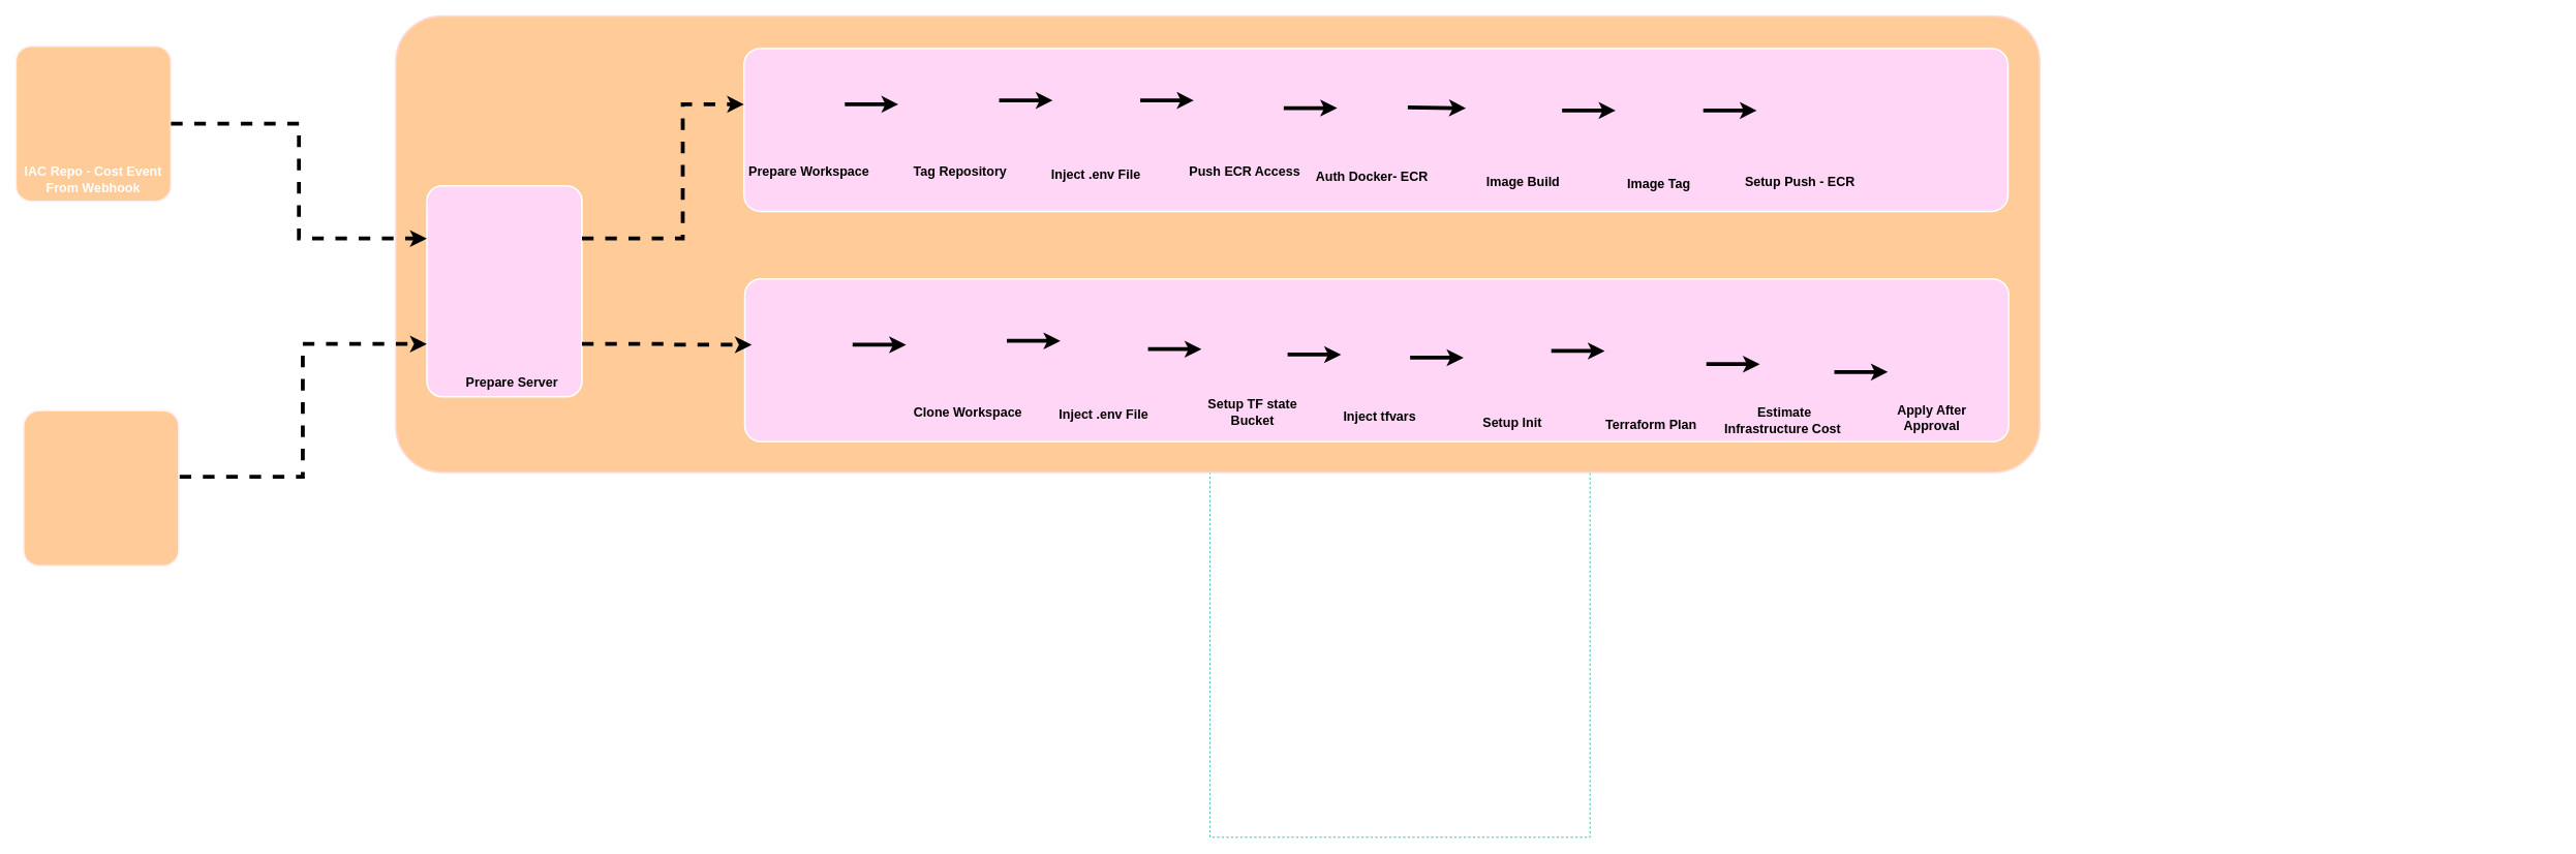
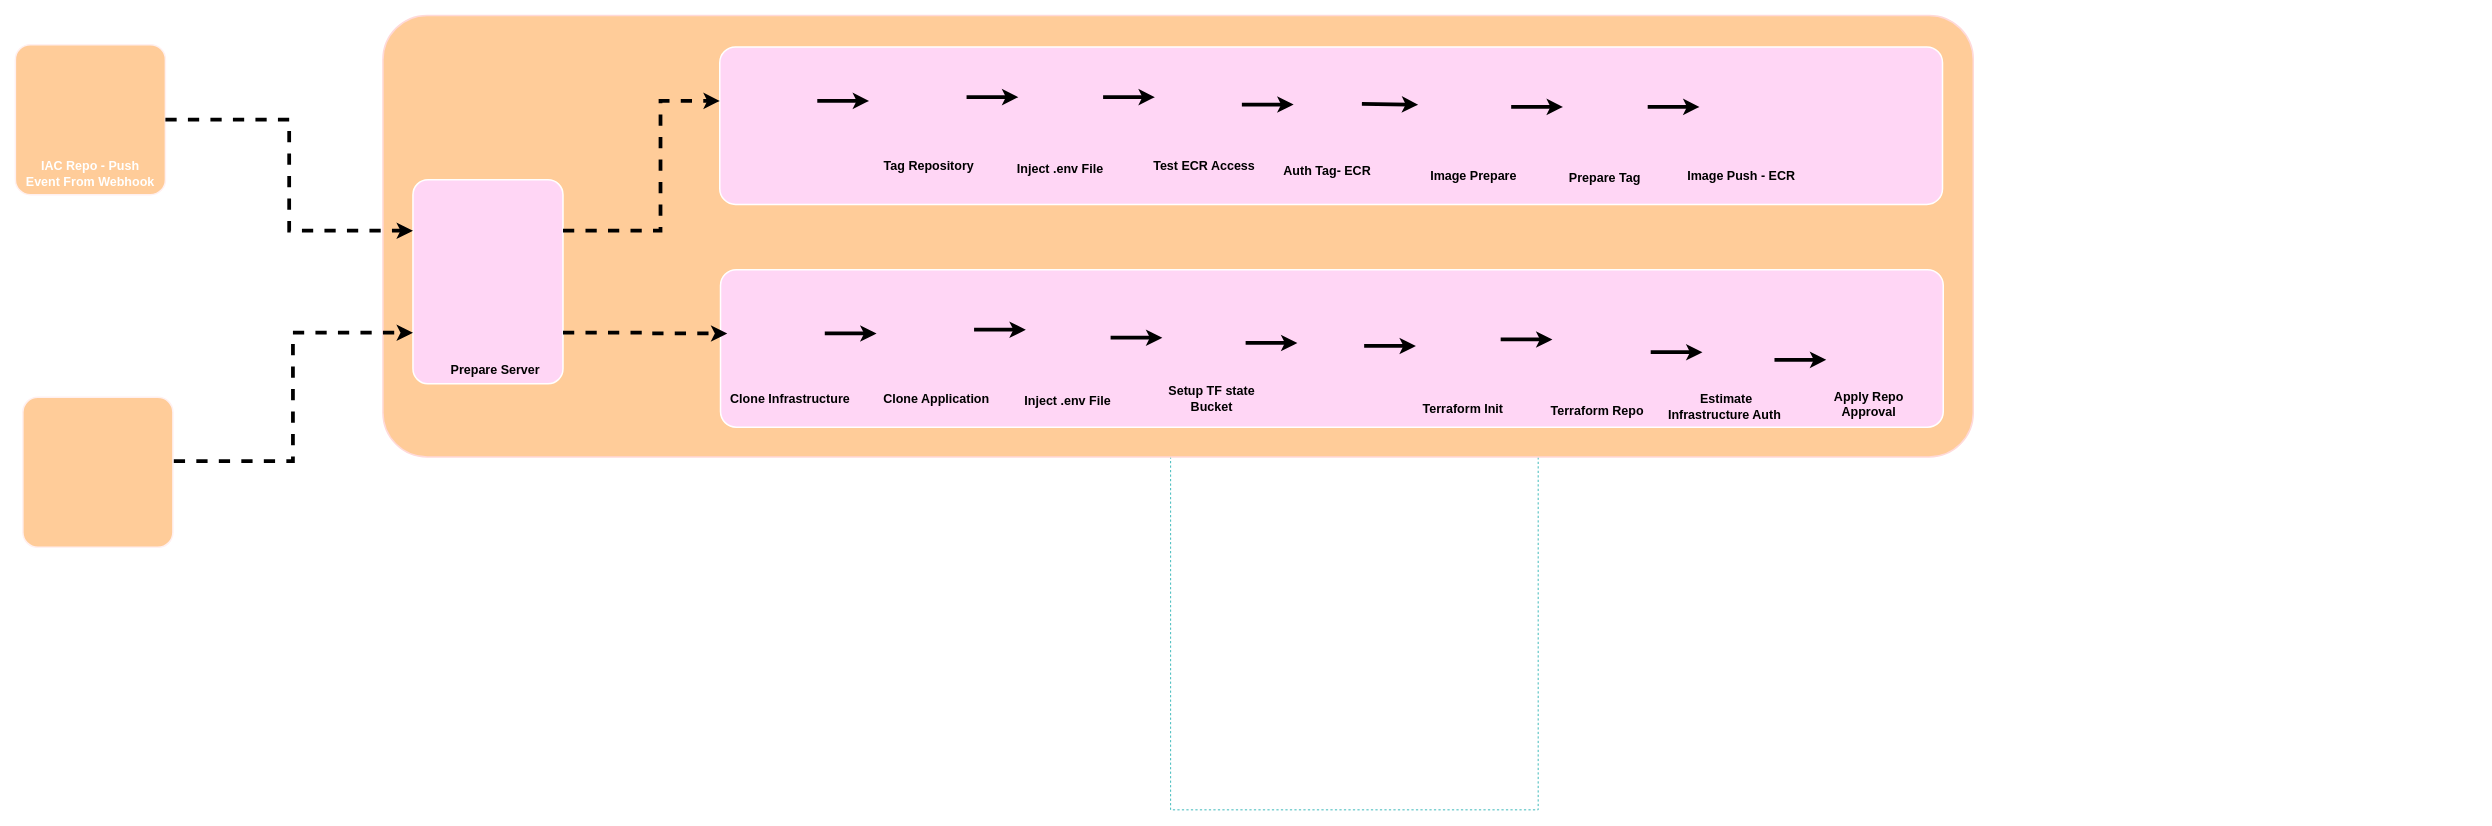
- <mxCell id="42" value="&lt;font style=&quot;color: light-dark(rgb(0, 0, 0), rgb(0, 0, 0));&quot;&gt;Prepare Workspace&lt;/font&gt;" style="html=1;overflow=block;blockSpacing=1;whiteSpace=wrap;fontSize=16.7;fontStyle=1;spacing=0;strokeColor=none;strokeOpacity=100;fillOpacity=100;rounded=1;absoluteArcSize=1;arcSize=9;fillColor=none;strokeWidth=3.8;lucidId=IOB-DES05dkE;" parent="1" vertex="1"><mxGeometry x="963" y="199" width="160" height="45" as="geometry" /></mxCell>
- <mxCell id="26" value="&lt;font style=&quot;color: light-dark(rgb(0, 0, 0), rgb(0, 0, 0));&quot;&gt;Push ECR Access&lt;/font&gt;" style="html=1;overflow=block;blockSpacing=1;whiteSpace=wrap;fontSize=16.7;fontStyle=1;spacing=0;strokeColor=none;strokeOpacity=100;fillOpacity=100;rounded=1;absoluteArcSize=1;arcSize=9;fillColor=none;strokeWidth=3.8;lucidId=IOB-DES05dkE;" parent="12" vertex="1"><mxGeometry x="286" y="97" width="160" height="45" as="geometry" /></mxCell>
+ <mxCell id="26" value="&lt;font style=&quot;color: light-dark(rgb(0, 0, 0), rgb(0, 0, 0));&quot;&gt;Test ECR Access&lt;/font&gt;" style="html=1;overflow=block;blockSpacing=1;whiteSpace=wrap;fontSize=16.7;fontStyle=1;spacing=0;strokeColor=none;strokeOpacity=100;fillOpacity=100;rounded=1;absoluteArcSize=1;arcSize=9;fillColor=none;strokeWidth=3.8;lucidId=IOB-DES05dkE;" parent="12" vertex="1"><mxGeometry x="286" y="97" width="160" height="45" as="geometry" /></mxCell>
- <mxCell id="39" value="&lt;font style=&quot;color: light-dark(rgb(0, 0, 0), rgb(0, 0, 0));&quot;&gt;Auth Docker- ECR&lt;/font&gt;" style="html=1;overflow=block;blockSpacing=1;whiteSpace=wrap;fontSize=16.7;fontStyle=1;spacing=0;strokeColor=none;strokeOpacity=100;fillOpacity=100;rounded=1;absoluteArcSize=1;arcSize=9;fillColor=none;strokeWidth=3.8;lucidId=IOB-DES05dkE;" parent="12" vertex="1"><mxGeometry x="450" y="103" width="160" height="45" as="geometry" /></mxCell>
+ <mxCell id="39" value="&lt;font style=&quot;color: light-dark(rgb(0, 0, 0), rgb(0, 0, 0));&quot;&gt;Auth Tag- ECR&lt;/font&gt;" style="html=1;overflow=block;blockSpacing=1;whiteSpace=wrap;fontSize=16.7;fontStyle=1;spacing=0;strokeColor=none;strokeOpacity=100;fillOpacity=100;rounded=1;absoluteArcSize=1;arcSize=9;fillColor=none;strokeWidth=3.8;lucidId=IOB-DES05dkE;" parent="12" vertex="1"><mxGeometry x="450" y="103" width="160" height="45" as="geometry" /></mxCell>
- <mxCell id="5" value="&lt;font style=&quot;color: light-dark(rgb(255, 255, 255), rgb(0, 0, 0));&quot;&gt;IAC Repo - Cost Event From Webhook&lt;/font&gt;" style="html=1;overflow=block;blockSpacing=1;whiteSpace=wrap;fontSize=16.7;fontStyle=1;spacing=0;strokeColor=none;strokeOpacity=100;fillOpacity=100;rounded=1;absoluteArcSize=1;arcSize=9;fillColor=none;strokeWidth=3.8;lucidId=IOB-DES05dkE;" parent="1" vertex="1"><mxGeometry x="30" y="209.5" width="180" height="45" as="geometry" /></mxCell>
+ <mxCell id="5" value="&lt;font style=&quot;color: light-dark(rgb(255, 255, 255), rgb(0, 0, 0));&quot;&gt;IAC Repo - Push Event From Webhook&lt;/font&gt;" style="html=1;overflow=block;blockSpacing=1;whiteSpace=wrap;fontSize=16.7;fontStyle=1;spacing=0;strokeColor=none;strokeOpacity=100;fillOpacity=100;rounded=1;absoluteArcSize=1;arcSize=9;fillColor=none;strokeWidth=3.8;lucidId=IOB-DES05dkE;" parent="1" vertex="1"><mxGeometry x="30" y="209.5" width="180" height="45" as="geometry" /></mxCell>
- <mxCell id="31" value="&lt;font style=&quot;color: light-dark(rgb(0, 0, 0), rgb(0, 0, 0));&quot;&gt;Image Build&lt;/font&gt;" style="html=1;overflow=block;blockSpacing=1;whiteSpace=wrap;fontSize=16.7;fontStyle=1;spacing=0;strokeColor=none;strokeOpacity=100;fillOpacity=100;rounded=1;absoluteArcSize=1;arcSize=9;fillColor=none;strokeWidth=3.8;lucidId=IOB-DES05dkE;" parent="29" vertex="1"><mxGeometry y="130" width="160" height="45" as="geometry" /></mxCell>
+ <mxCell id="31" value="&lt;font style=&quot;color: light-dark(rgb(0, 0, 0), rgb(0, 0, 0));&quot;&gt;Image Prepare&lt;/font&gt;" style="html=1;overflow=block;blockSpacing=1;whiteSpace=wrap;fontSize=16.7;fontStyle=1;spacing=0;strokeColor=none;strokeOpacity=100;fillOpacity=100;rounded=1;absoluteArcSize=1;arcSize=9;fillColor=none;strokeWidth=3.8;lucidId=IOB-DES05dkE;" parent="29" vertex="1"><mxGeometry y="130" width="160" height="45" as="geometry" /></mxCell>
- <mxCell id="40" value="&lt;font style=&quot;color: light-dark(rgb(0, 0, 0), rgb(0, 0, 0));&quot;&gt;Setup Push - ECR&lt;/font&gt;" style="html=1;overflow=block;blockSpacing=1;whiteSpace=wrap;fontSize=16.7;fontStyle=1;spacing=0;strokeColor=none;strokeOpacity=100;fillOpacity=100;rounded=1;absoluteArcSize=1;arcSize=9;fillColor=none;strokeWidth=3.8;lucidId=IOB-DES05dkE;" parent="12" vertex="1"><mxGeometry x="1002" y="110" width="160" height="45" as="geometry" /></mxCell>
+ <mxCell id="40" value="&lt;font style=&quot;color: light-dark(rgb(0, 0, 0), rgb(0, 0, 0));&quot;&gt;Image Push - ECR&lt;/font&gt;" style="html=1;overflow=block;blockSpacing=1;whiteSpace=wrap;fontSize=16.7;fontStyle=1;spacing=0;strokeColor=none;strokeOpacity=100;fillOpacity=100;rounded=1;absoluteArcSize=1;arcSize=9;fillColor=none;strokeWidth=3.8;lucidId=IOB-DES05dkE;" parent="12" vertex="1"><mxGeometry x="1002" y="110" width="160" height="45" as="geometry" /></mxCell>
- <mxCell id="35" value="&lt;font style=&quot;color: light-dark(rgb(0, 0, 0), rgb(0, 0, 0));&quot;&gt;Image Tag&lt;/font&gt;" style="html=1;overflow=block;blockSpacing=1;whiteSpace=wrap;fontSize=16.7;fontStyle=1;spacing=0;strokeColor=none;strokeOpacity=100;fillOpacity=100;rounded=1;absoluteArcSize=1;arcSize=9;fillColor=none;strokeWidth=3.8;lucidId=IOB-DES05dkE;" parent="33" vertex="1"><mxGeometry x="-7" y="133" width="160" height="45" as="geometry" /></mxCell>
+ <mxCell id="35" value="&lt;font style=&quot;color: light-dark(rgb(0, 0, 0), rgb(0, 0, 0));&quot;&gt;Prepare Tag&lt;/font&gt;" style="html=1;overflow=block;blockSpacing=1;whiteSpace=wrap;fontSize=16.7;fontStyle=1;spacing=0;strokeColor=none;strokeOpacity=100;fillOpacity=100;rounded=1;absoluteArcSize=1;arcSize=9;fillColor=none;strokeWidth=3.8;lucidId=IOB-DES05dkE;" parent="33" vertex="1"><mxGeometry x="-7" y="133" width="160" height="45" as="geometry" /></mxCell>
+ <mxCell id="67" value="&lt;font style=&quot;color: light-dark(rgb(0, 0, 0), rgb(0, 0, 0));&quot;&gt;Clone Infrastructure&lt;/font&gt;" style="html=1;overflow=block;blockSpacing=1;whiteSpace=wrap;fontSize=16.7;fontStyle=1;spacing=0;strokeColor=none;strokeOpacity=100;fillOpacity=100;rounded=1;absoluteArcSize=1;arcSize=9;fillColor=none;strokeWidth=3.8;lucidId=IOB-DES05dkE;" parent="1" vertex="1"><mxGeometry x="973" y="509" width="160" height="45" as="geometry" /></mxCell>
- <mxCell id="48" value="&lt;font style=&quot;color: light-dark(rgb(0, 0, 0), rgb(0, 0, 0));&quot;&gt;Clone Workspace&lt;/font&gt;" style="html=1;overflow=block;blockSpacing=1;whiteSpace=wrap;fontSize=16.7;fontStyle=1;spacing=0;strokeColor=none;strokeOpacity=100;fillOpacity=100;rounded=1;absoluteArcSize=1;arcSize=9;fillColor=none;strokeWidth=3.8;lucidId=IOB-DES05dkE;" parent="46" vertex="1"><mxGeometry y="130" width="160" height="45" as="geometry" /></mxCell>
+ <mxCell id="48" value="&lt;font style=&quot;color: light-dark(rgb(0, 0, 0), rgb(0, 0, 0));&quot;&gt;Clone Application&lt;/font&gt;" style="html=1;overflow=block;blockSpacing=1;whiteSpace=wrap;fontSize=16.7;fontStyle=1;spacing=0;strokeColor=none;strokeOpacity=100;fillOpacity=100;rounded=1;absoluteArcSize=1;arcSize=9;fillColor=none;strokeWidth=3.8;lucidId=IOB-DES05dkE;" parent="46" vertex="1"><mxGeometry y="130" width="160" height="45" as="geometry" /></mxCell>
- <mxCell id="65" value="&lt;font style=&quot;color: light-dark(rgb(0, 0, 0), rgb(0, 0, 0));&quot;&gt;Inject tfvars&lt;/font&gt;" style="html=1;overflow=block;blockSpacing=1;whiteSpace=wrap;fontSize=16.7;fontStyle=1;spacing=0;strokeColor=none;strokeOpacity=100;fillOpacity=100;rounded=1;absoluteArcSize=1;arcSize=9;fillColor=none;strokeWidth=3.8;lucidId=IOB-DES05dkE;" parent="1" vertex="1"><mxGeometry x="1699" y="515" width="160" height="45" as="geometry" /></mxCell>
- <mxCell id="69" value="&lt;span&gt;&lt;font style=&quot;color: light-dark(rgb(0, 0, 0), rgb(0, 0, 0));&quot;&gt;Apply After Approval&lt;/font&gt;&lt;/span&gt;" style="html=1;overflow=block;blockSpacing=1;whiteSpace=wrap;fontSize=16.7;fontStyle=1;spacing=0;strokeColor=none;strokeOpacity=100;fillOpacity=100;rounded=1;absoluteArcSize=1;arcSize=9;fillColor=none;strokeWidth=3.8;lucidId=IOB-DES05dkE;" parent="1" vertex="1"><mxGeometry x="2411" y="516" width="160" height="45" as="geometry" /></mxCell>
+ <mxCell id="69" value="&lt;span&gt;&lt;font style=&quot;color: light-dark(rgb(0, 0, 0), rgb(0, 0, 0));&quot;&gt;Apply Repo Approval&lt;/font&gt;&lt;/span&gt;" style="html=1;overflow=block;blockSpacing=1;whiteSpace=wrap;fontSize=16.7;fontStyle=1;spacing=0;strokeColor=none;strokeOpacity=100;fillOpacity=100;rounded=1;absoluteArcSize=1;arcSize=9;fillColor=none;strokeWidth=3.8;lucidId=IOB-DES05dkE;" parent="1" vertex="1"><mxGeometry x="2411" y="516" width="160" height="45" as="geometry" /></mxCell>
- <mxCell id="66" value="&lt;span&gt;&lt;font style=&quot;color: light-dark(rgb(0, 0, 0), rgb(0, 0, 0));&quot;&gt;Estimate Infrastructure Cost&amp;nbsp;&lt;/font&gt;&lt;/span&gt;" style="html=1;overflow=block;blockSpacing=1;whiteSpace=wrap;fontSize=16.7;fontStyle=1;spacing=0;strokeColor=none;strokeOpacity=100;fillOpacity=100;rounded=1;absoluteArcSize=1;arcSize=9;fillColor=none;strokeWidth=3.8;lucidId=IOB-DES05dkE;" parent="1" vertex="1"><mxGeometry x="2221" y="519" width="160" height="45" as="geometry" /></mxCell>
+ <mxCell id="66" value="&lt;span&gt;&lt;font style=&quot;color: light-dark(rgb(0, 0, 0), rgb(0, 0, 0));&quot;&gt;Estimate Infrastructure Auth&amp;nbsp;&lt;/font&gt;&lt;/span&gt;" style="html=1;overflow=block;blockSpacing=1;whiteSpace=wrap;fontSize=16.7;fontStyle=1;spacing=0;strokeColor=none;strokeOpacity=100;fillOpacity=100;rounded=1;absoluteArcSize=1;arcSize=9;fillColor=none;strokeWidth=3.8;lucidId=IOB-DES05dkE;" parent="1" vertex="1"><mxGeometry x="2221" y="519" width="160" height="45" as="geometry" /></mxCell>
- <mxCell id="58" value="&lt;font style=&quot;color: light-dark(rgb(0, 0, 0), rgb(0, 0, 0));&quot;&gt;Setup Init&lt;/font&gt;" style="html=1;overflow=block;blockSpacing=1;whiteSpace=wrap;fontSize=16.7;fontStyle=1;spacing=0;strokeColor=none;strokeOpacity=100;fillOpacity=100;rounded=1;absoluteArcSize=1;arcSize=9;fillColor=none;strokeWidth=3.8;lucidId=IOB-DES05dkE;" parent="56" vertex="1"><mxGeometry y="130" width="160" height="45" as="geometry" /></mxCell>
+ <mxCell id="58" value="&lt;font style=&quot;color: light-dark(rgb(0, 0, 0), rgb(0, 0, 0));&quot;&gt;Terraform Init&lt;/font&gt;" style="html=1;overflow=block;blockSpacing=1;whiteSpace=wrap;fontSize=16.7;fontStyle=1;spacing=0;strokeColor=none;strokeOpacity=100;fillOpacity=100;rounded=1;absoluteArcSize=1;arcSize=9;fillColor=none;strokeWidth=3.8;lucidId=IOB-DES05dkE;" parent="56" vertex="1"><mxGeometry y="130" width="160" height="45" as="geometry" /></mxCell>
- <mxCell id="62" value="&lt;font style=&quot;color: light-dark(rgb(0, 0, 0), rgb(0, 0, 0));&quot;&gt;Terraform Plan&lt;/font&gt;" style="html=1;overflow=block;blockSpacing=1;whiteSpace=wrap;fontSize=16.7;fontStyle=1;spacing=0;strokeColor=none;strokeOpacity=100;fillOpacity=100;rounded=1;absoluteArcSize=1;arcSize=9;fillColor=none;strokeWidth=3.8;lucidId=IOB-DES05dkE;" parent="60" vertex="1"><mxGeometry x="-7" y="133" width="160" height="45" as="geometry" /></mxCell>
+ <mxCell id="62" value="&lt;font style=&quot;color: light-dark(rgb(0, 0, 0), rgb(0, 0, 0));&quot;&gt;Terraform Repo&lt;/font&gt;" style="html=1;overflow=block;blockSpacing=1;whiteSpace=wrap;fontSize=16.7;fontStyle=1;spacing=0;strokeColor=none;strokeOpacity=100;fillOpacity=100;rounded=1;absoluteArcSize=1;arcSize=9;fillColor=none;strokeWidth=3.8;lucidId=IOB-DES05dkE;" parent="60" vertex="1"><mxGeometry x="-7" y="133" width="160" height="45" as="geometry" /></mxCell>
